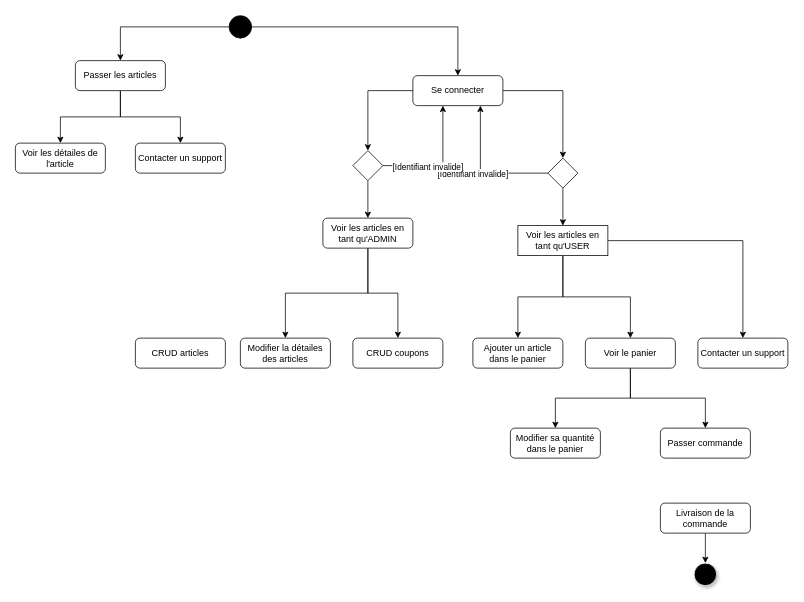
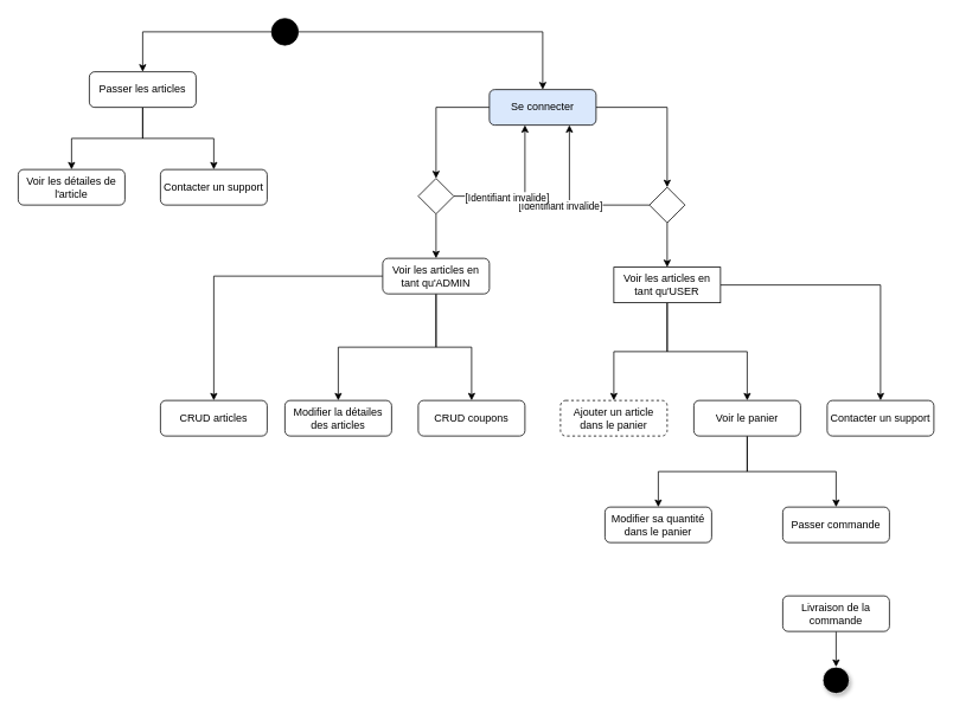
- <mxCell id="12" value="Se connecter" style="rounded=1;whiteSpace=wrap;html=1;" vertex="1" parent="1"><mxGeometry x="550" y="100" width="120" height="40" as="geometry" /></mxCell>
+ <mxCell id="12" value="Se connecter" style="rounded=1;whiteSpace=wrap;html=1;fillColor=#dae8fc;" vertex="1" parent="1"><mxGeometry x="550" y="100" width="120" height="40" as="geometry" /></mxCell>
+ <mxCell id="21" style="edgeStyle=orthogonalEdgeStyle;rounded=0;orthogonalLoop=1;jettySize=auto;html=1;" edge="1" parent="1" source="24" target="29"><mxGeometry relative="1" as="geometry" /></mxCell>
- <mxCell id="32" value="Ajouter un article dans le panier" style="rounded=1;whiteSpace=wrap;html=1;" vertex="1" parent="1"><mxGeometry x="630" y="450" width="120" height="40" as="geometry" /></mxCell>
+ <mxCell id="32" value="Ajouter un article dans le panier" style="rounded=1;whiteSpace=wrap;html=1;dashed=1;" vertex="1" parent="1"><mxGeometry x="630" y="450" width="120" height="40" as="geometry" /></mxCell>
